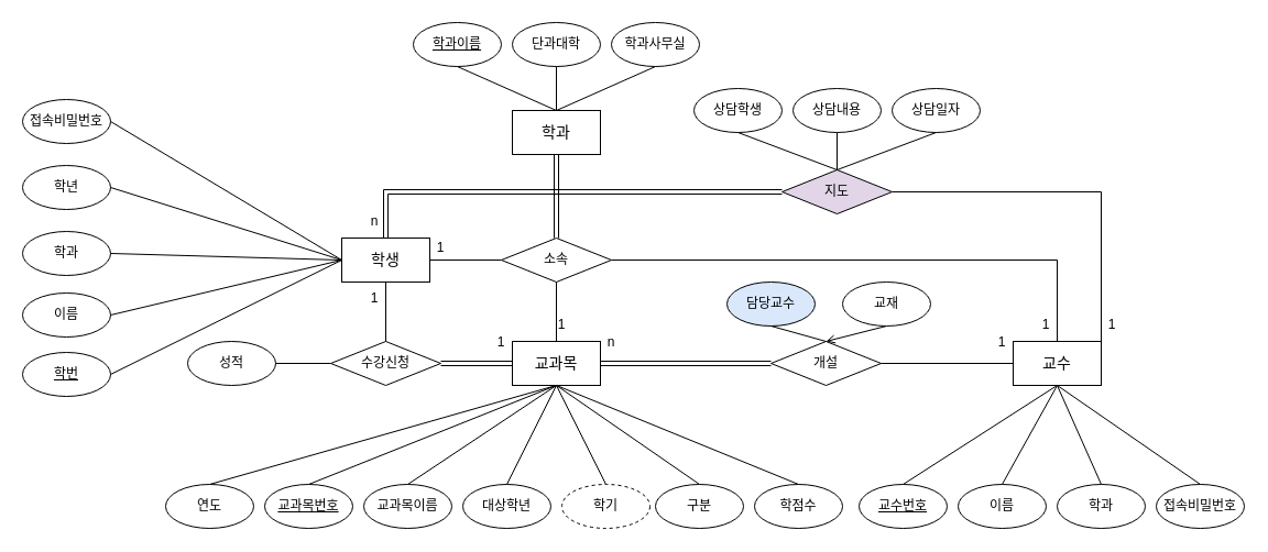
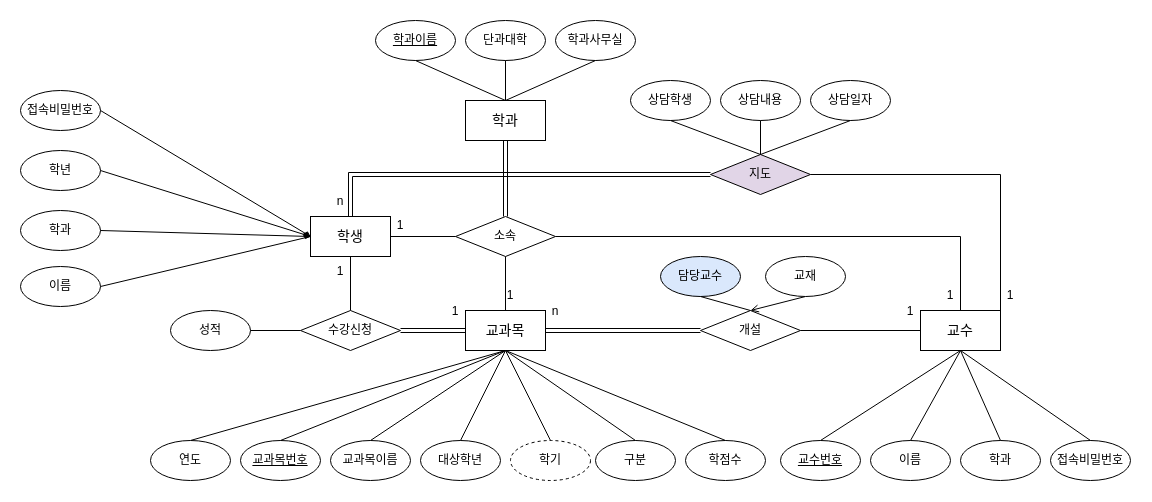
- <mxCell id="11" value="" style="endArrow=none;html=1;rounded=0;entryX=0;entryY=0.5;entryDx=0;entryDy=0;exitX=1;exitY=0.5;exitDx=0;exitDy=0;" edge="1" parent="1" source="8" target="3"><mxGeometry width="50" height="50" relative="1" as="geometry"><mxPoint x="340" y="-174" as="sourcePoint" /><mxPoint x="340" y="-254" as="targetPoint" /></mxGeometry></mxCell>
+ <mxCell id="11" value="" style="endArrow=diamond;html=1;rounded=0;entryX=0;entryY=0.5;entryDx=0;entryDy=0;exitX=1;exitY=0.5;exitDx=0;exitDy=0;" edge="1" parent="1" source="8" target="3"><mxGeometry width="50" height="50" relative="1" as="geometry"><mxPoint x="340" y="-174" as="sourcePoint" /><mxPoint x="340" y="-254" as="targetPoint" /></mxGeometry></mxCell>
- <mxCell id="14" value="" style="endArrow=none;html=1;rounded=0;entryX=0;entryY=0.5;entryDx=0;entryDy=0;exitX=1;exitY=0.5;exitDx=0;exitDy=0;" edge="1" parent="1" source="5" target="3"><mxGeometry width="50" height="50" relative="1" as="geometry"><mxPoint x="115" y="16" as="sourcePoint" /><mxPoint x="115" y="-64" as="targetPoint" /></mxGeometry></mxCell>
- <mxCell id="5" value="&lt;u&gt;학번&lt;/u&gt;" style="ellipse;whiteSpace=wrap;html=1;" vertex="1" parent="1"><mxGeometry x="20" y="320" width="80" height="40" as="geometry" /></mxCell>
